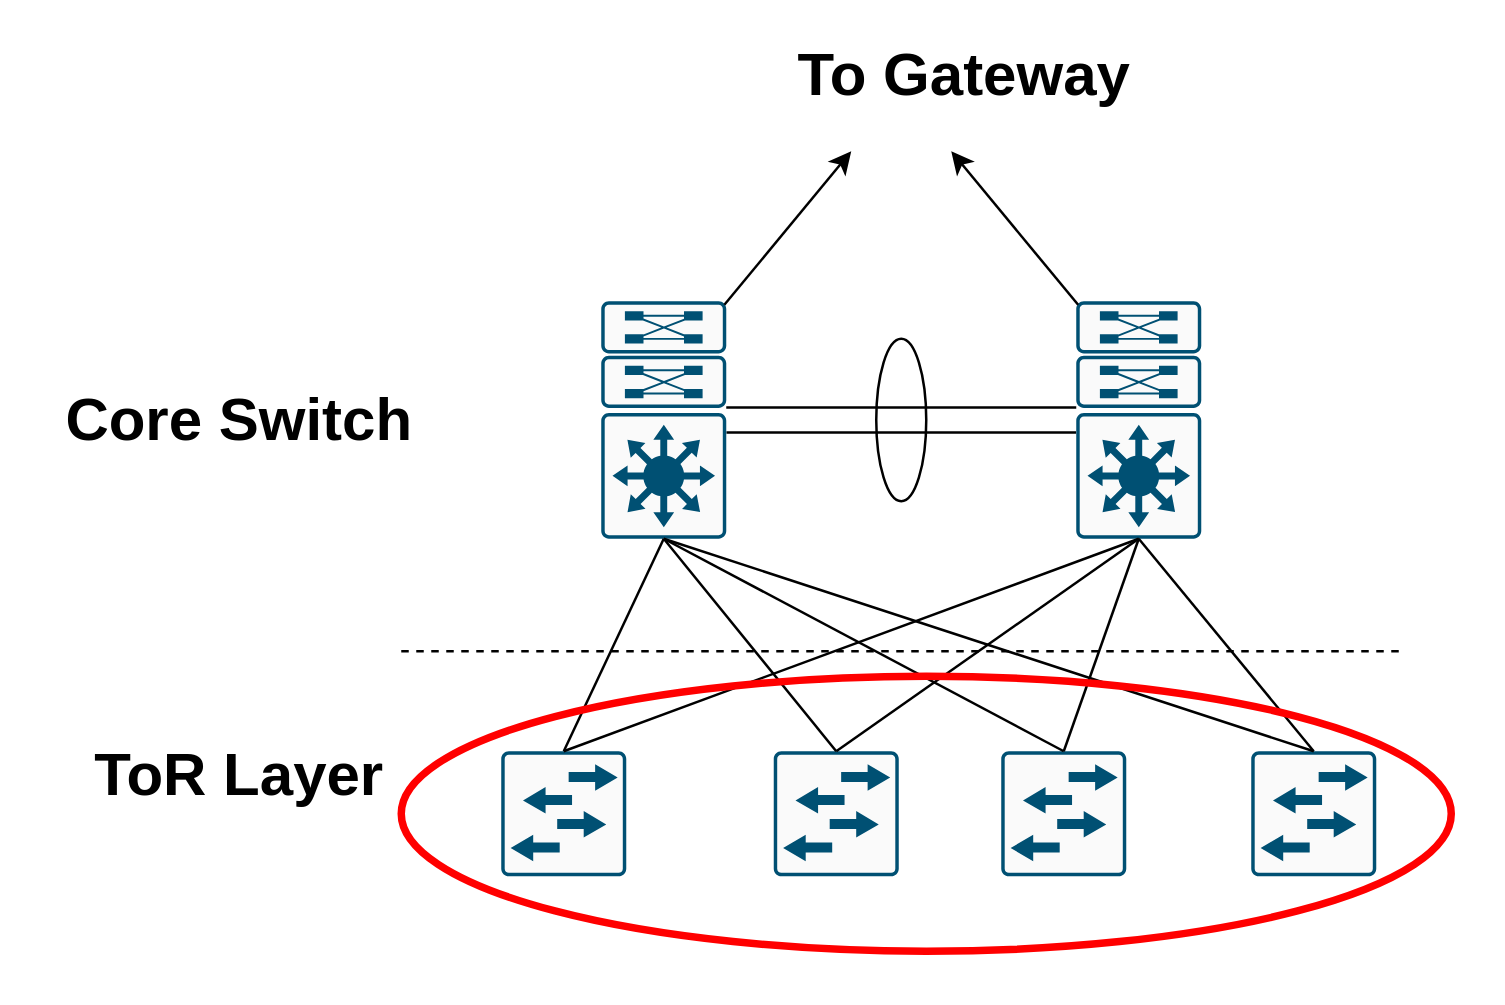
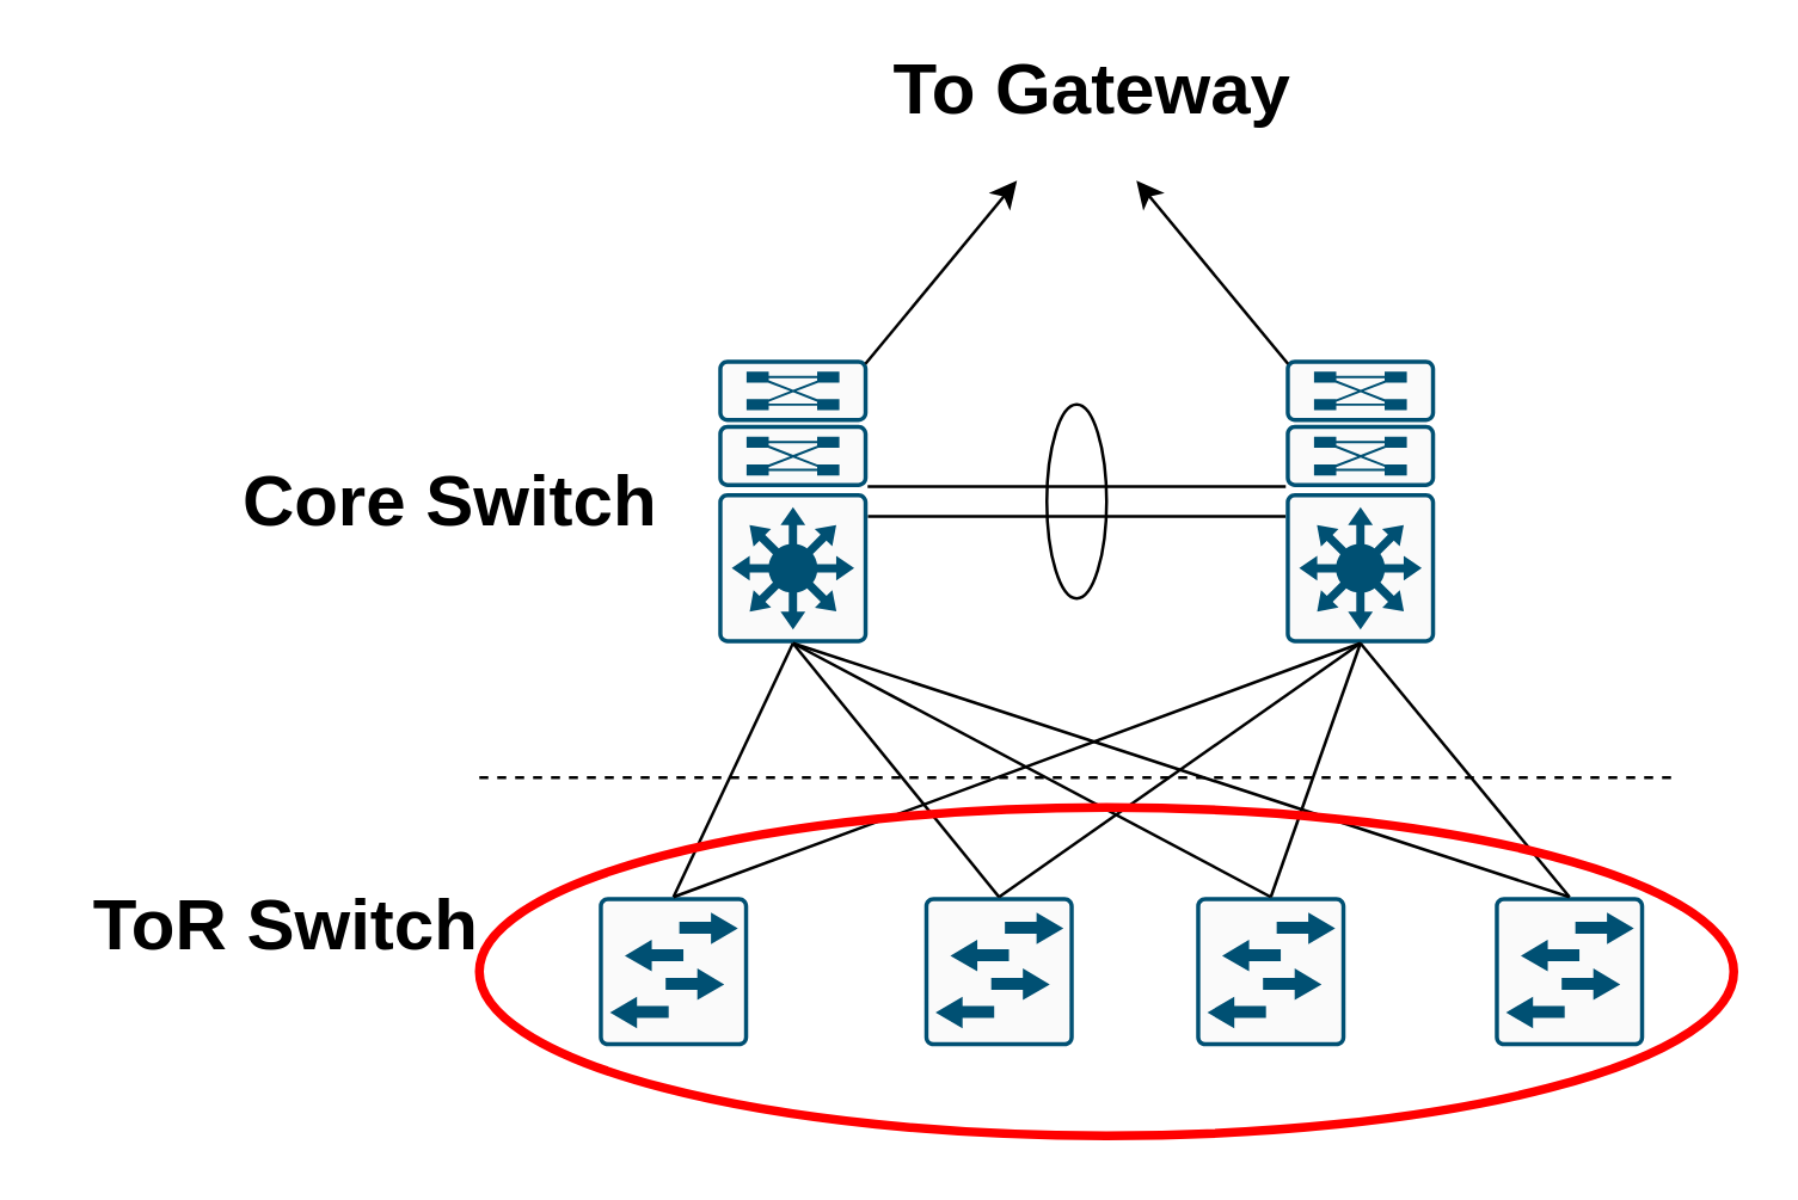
- <mxCell id="21" value="&lt;font style=&quot;font-size: 24px&quot;&gt;To Gateway&lt;/font&gt;" style="text;html=1;align=center;verticalAlign=middle;resizable=0;points=[];autosize=1;fontStyle=1" vertex="1" parent="1"><mxGeometry x="310" y="20" width="150" height="20" as="geometry" /></mxCell>
+ <mxCell id="21" value="&lt;font style=&quot;font-size: 24px&quot;&gt;To Gateway&lt;/font&gt;" style="text;html=1;align=center;verticalAlign=middle;resizable=0;points=[];autosize=1;fontStyle=1" vertex="1" parent="1"><mxGeometry x="290" y="20" width="150" height="20" as="geometry" /></mxCell>
- <mxCell id="22" value="&lt;font style=&quot;font-size: 24px&quot;&gt;Core Switch&lt;/font&gt;" style="text;html=1;align=center;verticalAlign=middle;resizable=0;points=[];autosize=1;fontStyle=1" vertex="1" parent="1"><mxGeometry x="20" y="157.5" width="150" height="20" as="geometry" /></mxCell>
+ <mxCell id="22" value="&lt;font style=&quot;font-size: 24px&quot;&gt;Core Switch&lt;/font&gt;" style="text;html=1;align=center;verticalAlign=middle;resizable=0;points=[];autosize=1;fontStyle=1" vertex="1" parent="1"><mxGeometry x="75" y="157.5" width="150" height="20" as="geometry" /></mxCell>
- <mxCell id="23" value="&lt;font style=&quot;font-size: 24px&quot;&gt;ToR Layer&lt;/font&gt;" style="text;html=1;align=center;verticalAlign=middle;resizable=0;points=[];autosize=1;fontStyle=1" vertex="1" parent="1"><mxGeometry x="25" y="300" width="140" height="20" as="geometry" /></mxCell>
+ <mxCell id="23" value="&lt;font style=&quot;font-size: 24px&quot;&gt;ToR Switch&lt;/font&gt;" style="text;html=1;align=center;verticalAlign=middle;resizable=0;points=[];autosize=1;fontStyle=1" vertex="1" parent="1"><mxGeometry x="25" y="300" width="140" height="20" as="geometry" /></mxCell>
